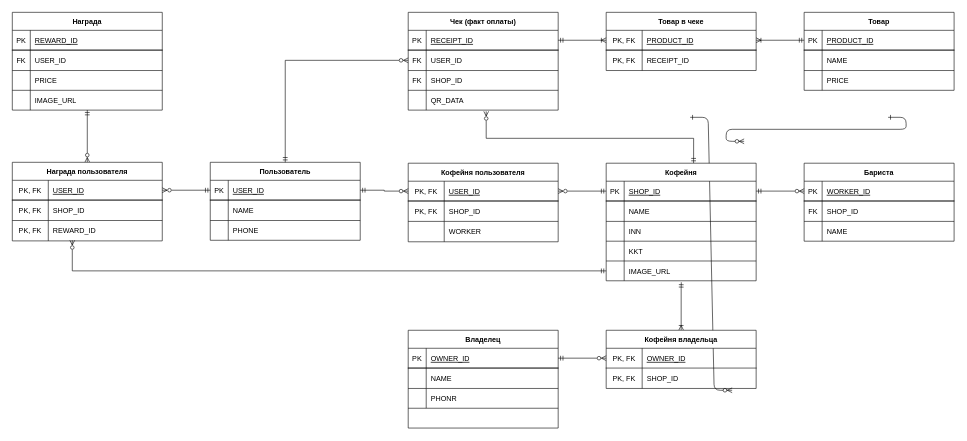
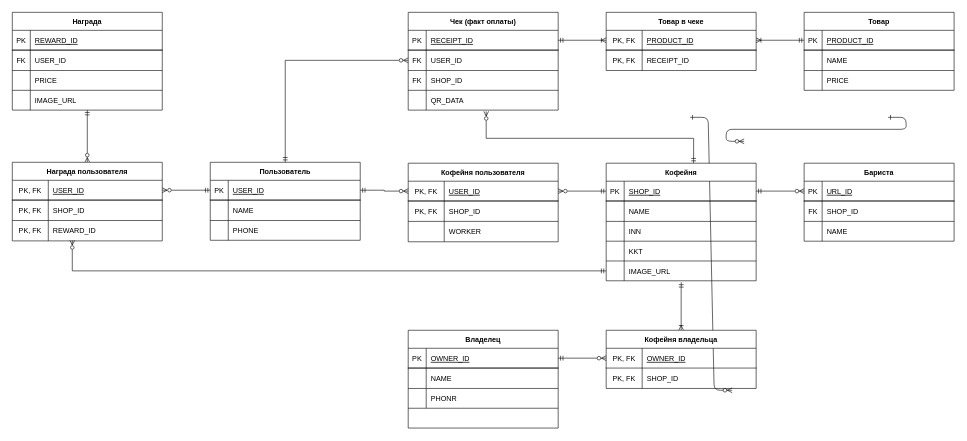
- <mxCell id="60" value="WORKER_ID" style="shape=partialRectangle;overflow=hidden;connectable=0;fillColor=none;top=0;left=0;bottom=0;right=0;align=left;spacingLeft=6;fontStyle=4;" vertex="1" parent="58"><mxGeometry x="30" width="220" height="33" as="geometry"><mxRectangle width="220" height="33" as="alternateBounds" /></mxGeometry></mxCell>
+ <mxCell id="60" value="URL_ID" style="shape=partialRectangle;overflow=hidden;connectable=0;fillColor=none;top=0;left=0;bottom=0;right=0;align=left;spacingLeft=6;fontStyle=4;" vertex="1" parent="58"><mxGeometry x="30" width="220" height="33" as="geometry"><mxRectangle width="220" height="33" as="alternateBounds" /></mxGeometry></mxCell>
